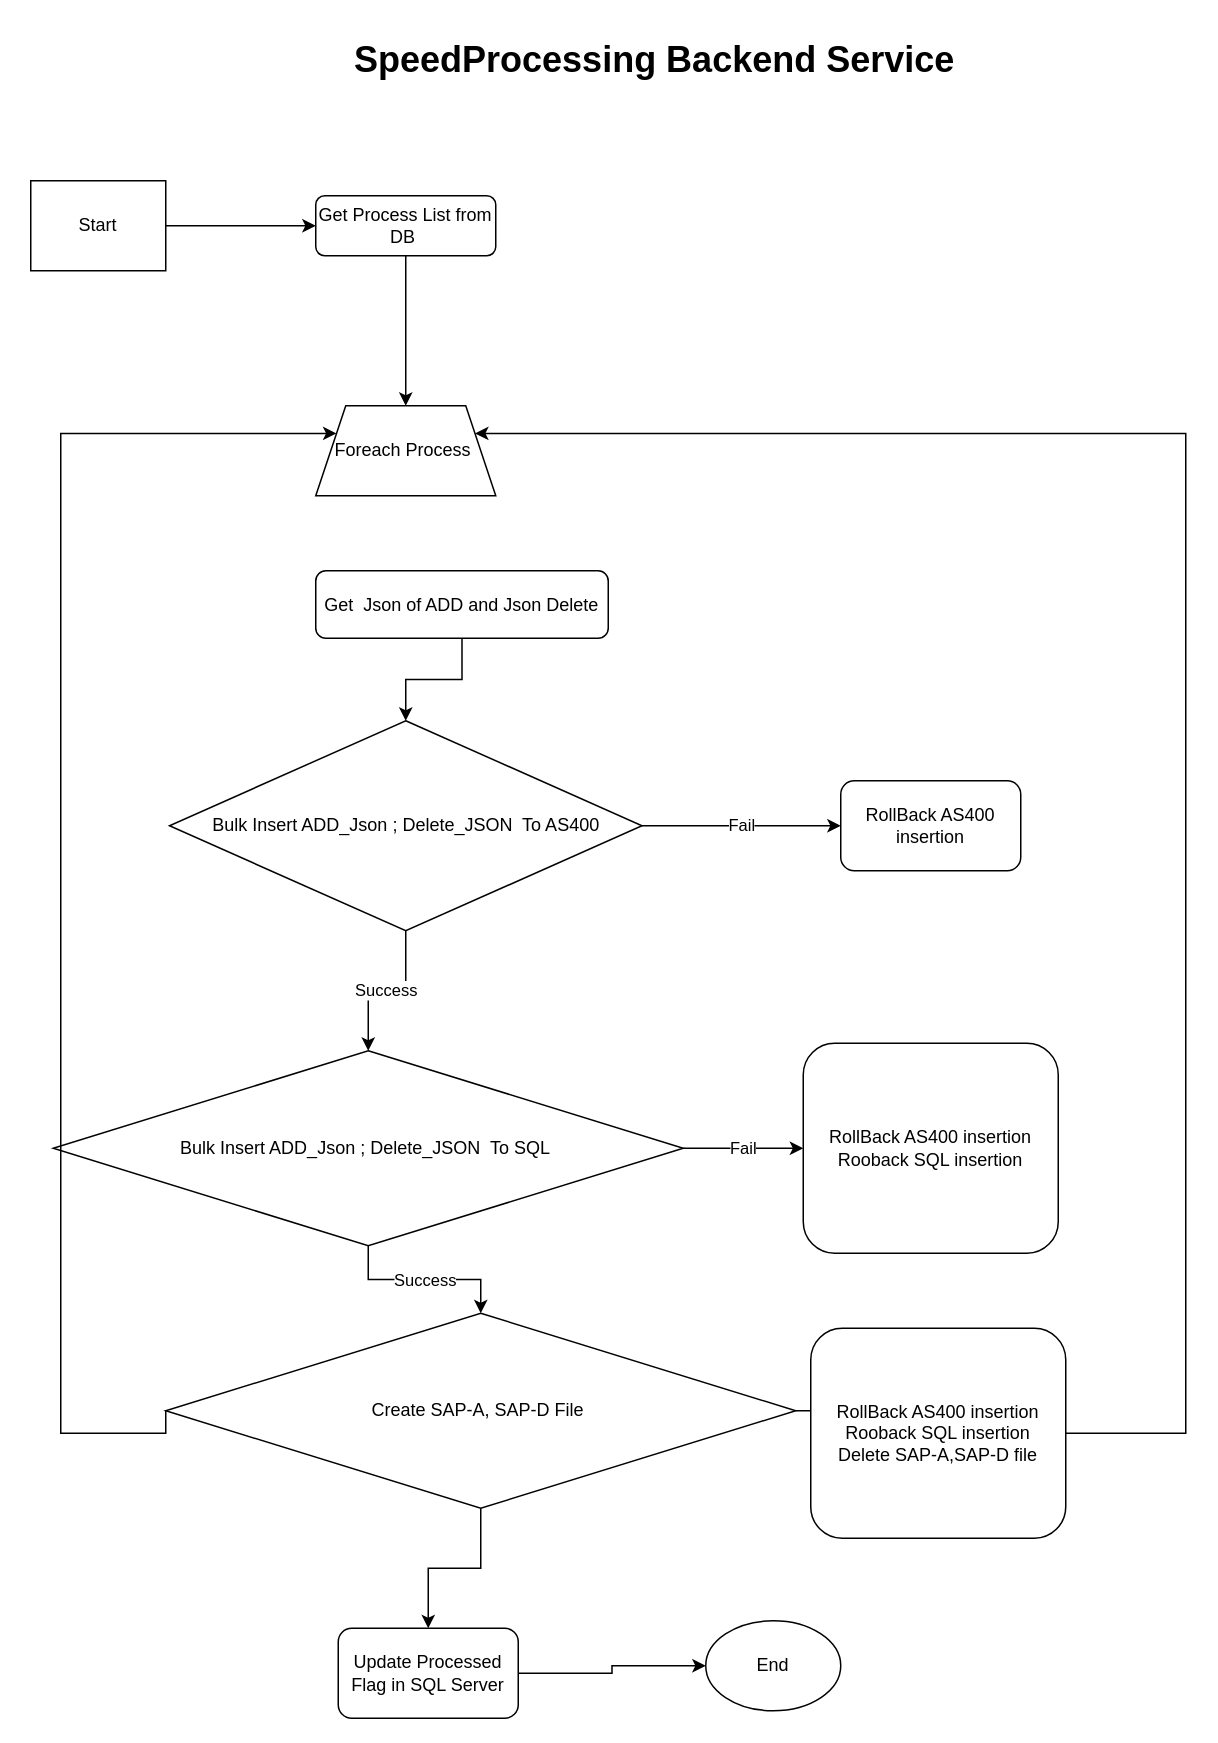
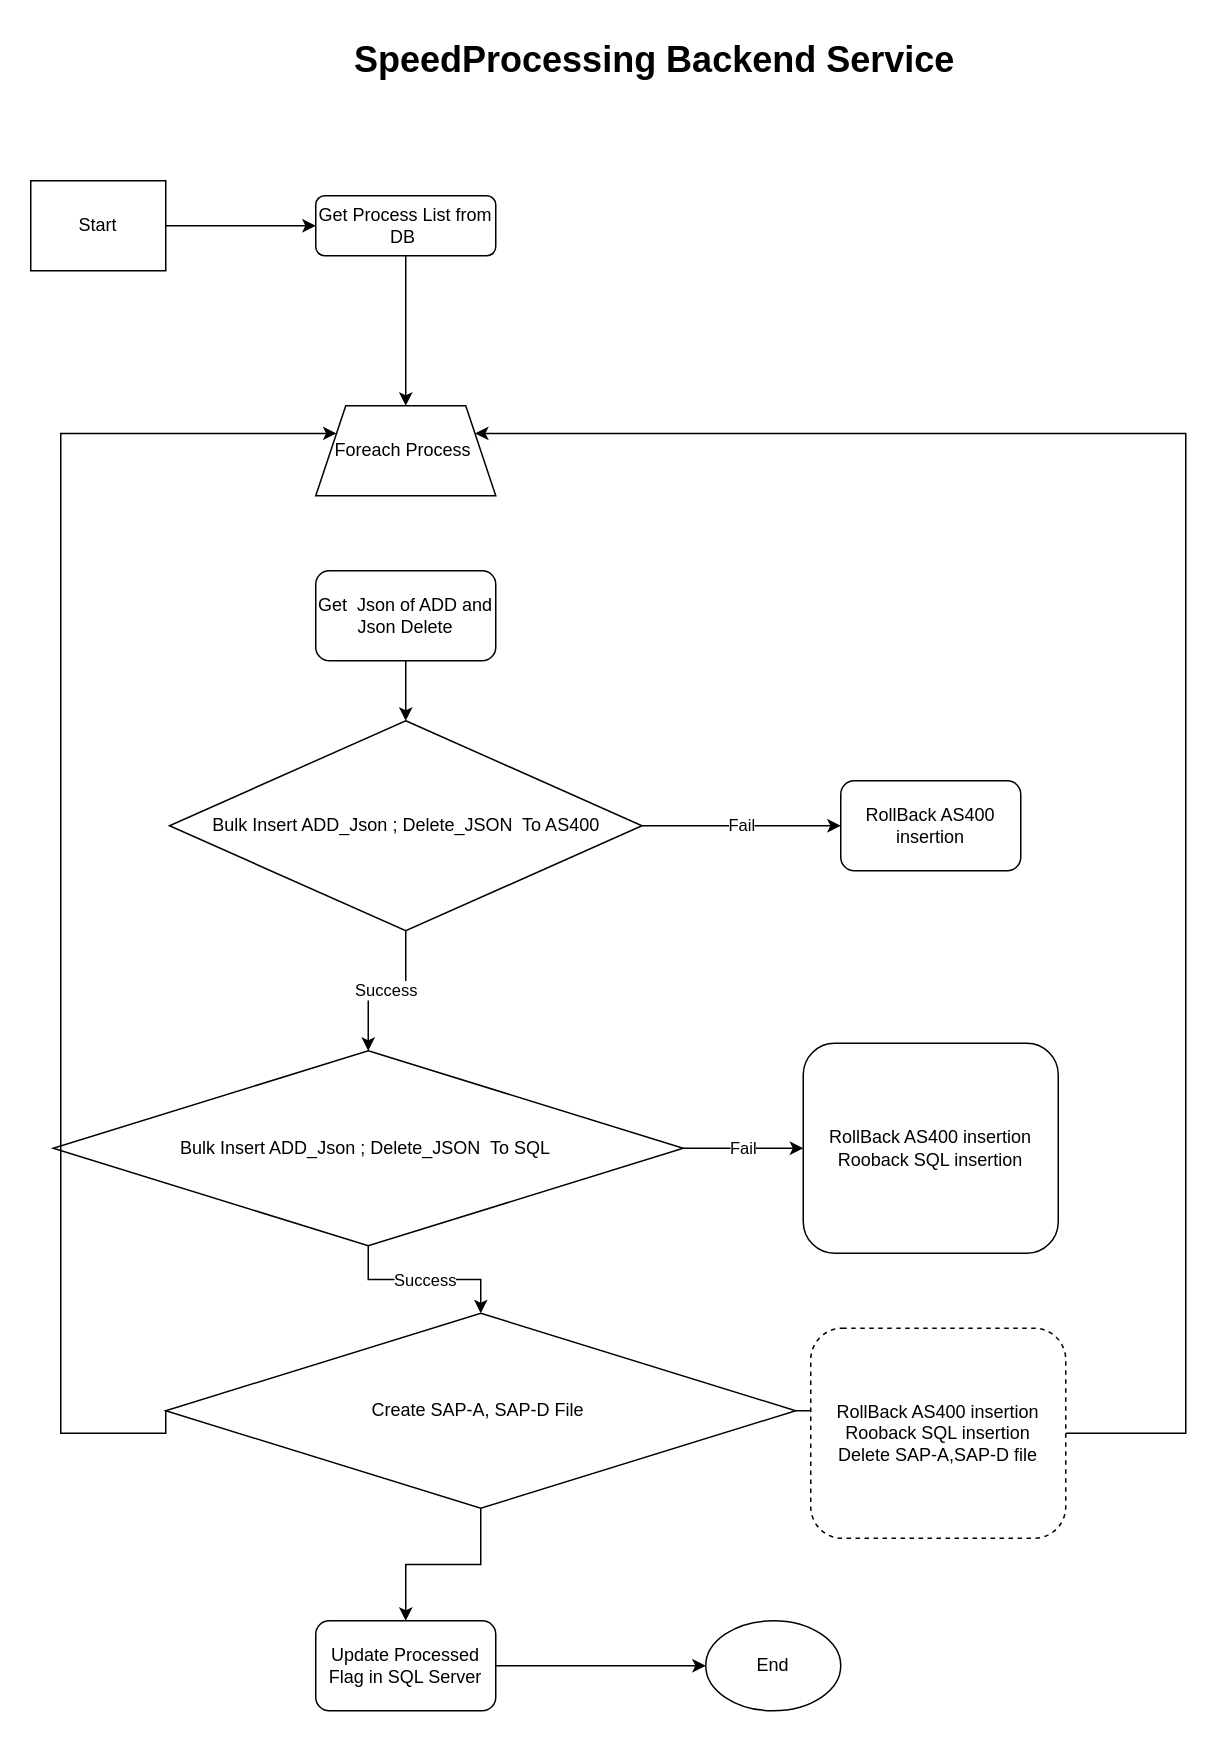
- <mxCell id="8" value="Get&amp;nbsp; Json of ADD and Json Delete" style="rounded=1;whiteSpace=wrap;html=1;" parent="1" vertex="1"><mxGeometry x="210" y="380" width="195" height="45" as="geometry" /></mxCell>
+ <mxCell id="8" value="Get&amp;nbsp; Json of ADD and Json Delete" style="rounded=1;whiteSpace=wrap;html=1;" parent="1" vertex="1"><mxGeometry x="210" y="380" width="120" height="60" as="geometry" /></mxCell>
- <mxCell id="22" value="RollBack AS400 insertion&lt;br&gt;Rooback SQL insertion&lt;br&gt;Delete SAP-A,SAP-D file" style="rounded=1;whiteSpace=wrap;html=1;" parent="1" vertex="1"><mxGeometry x="540" y="885" width="170" height="140" as="geometry" /></mxCell>
+ <mxCell id="22" value="RollBack AS400 insertion&lt;br&gt;Rooback SQL insertion&lt;br&gt;Delete SAP-A,SAP-D file" style="rounded=1;whiteSpace=wrap;html=1;dashed=1;" parent="1" vertex="1"><mxGeometry x="540" y="885" width="170" height="140" as="geometry" /></mxCell>
- <mxCell id="24" value="Update Processed Flag in SQL Server" style="rounded=1;whiteSpace=wrap;html=1;" parent="1" vertex="1"><mxGeometry x="225" y="1085" width="120" height="60" as="geometry" /></mxCell>
+ <mxCell id="24" value="Update Processed Flag in SQL Server" style="rounded=1;whiteSpace=wrap;html=1;" parent="1" vertex="1"><mxGeometry x="210" y="1080" width="120" height="60" as="geometry" /></mxCell>
